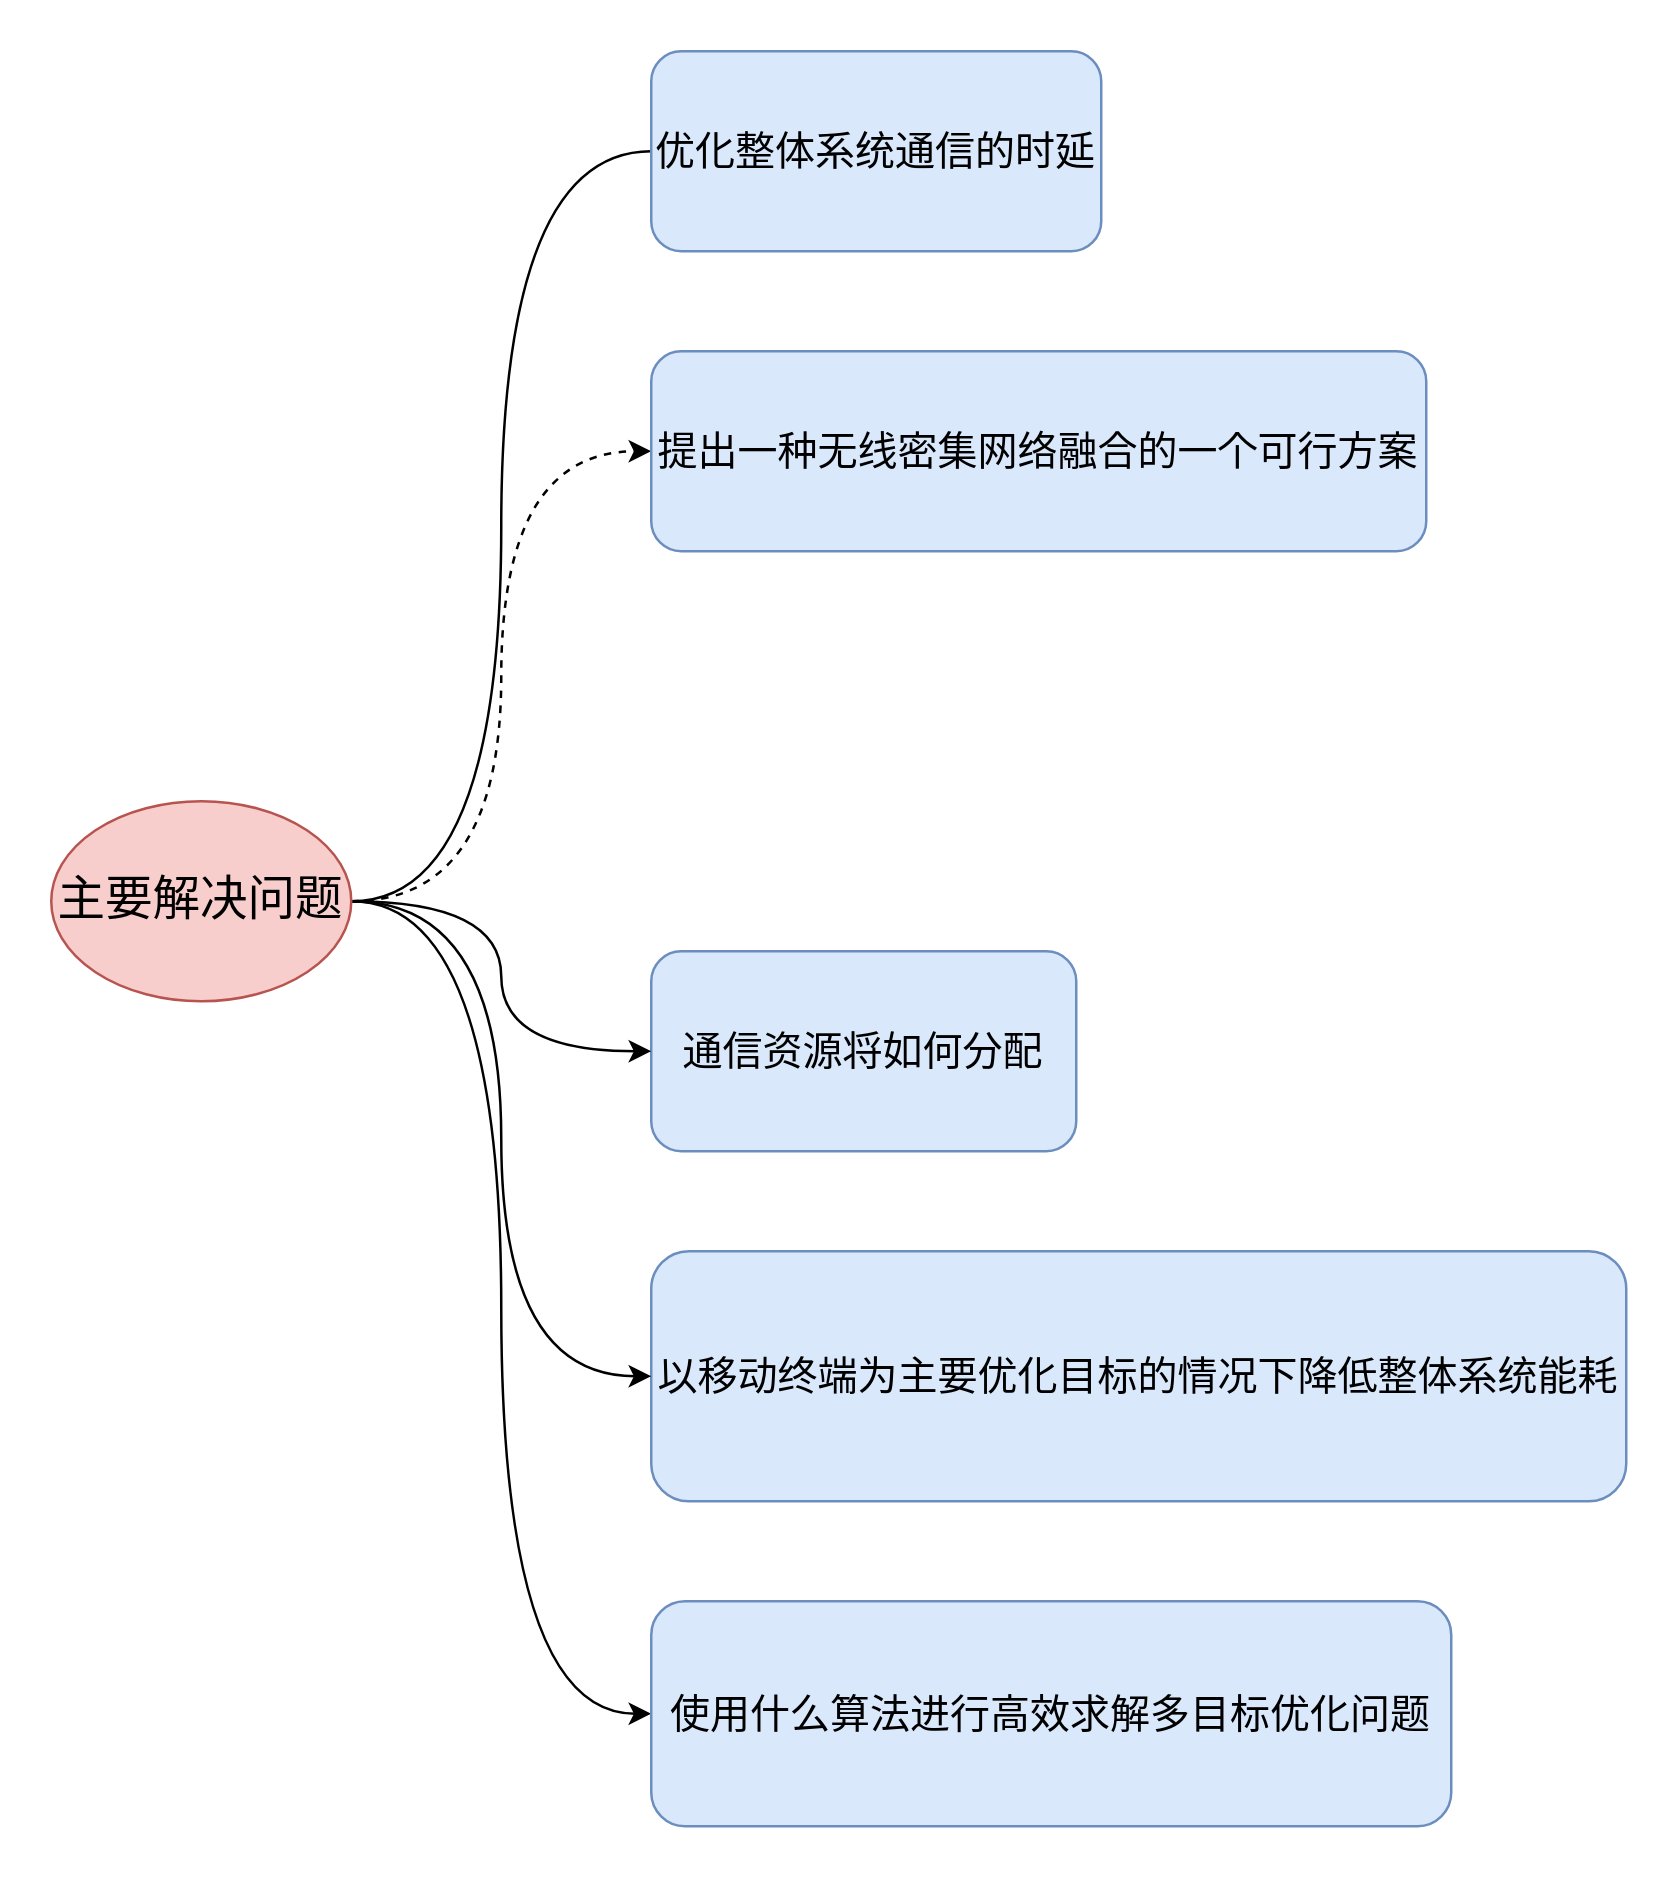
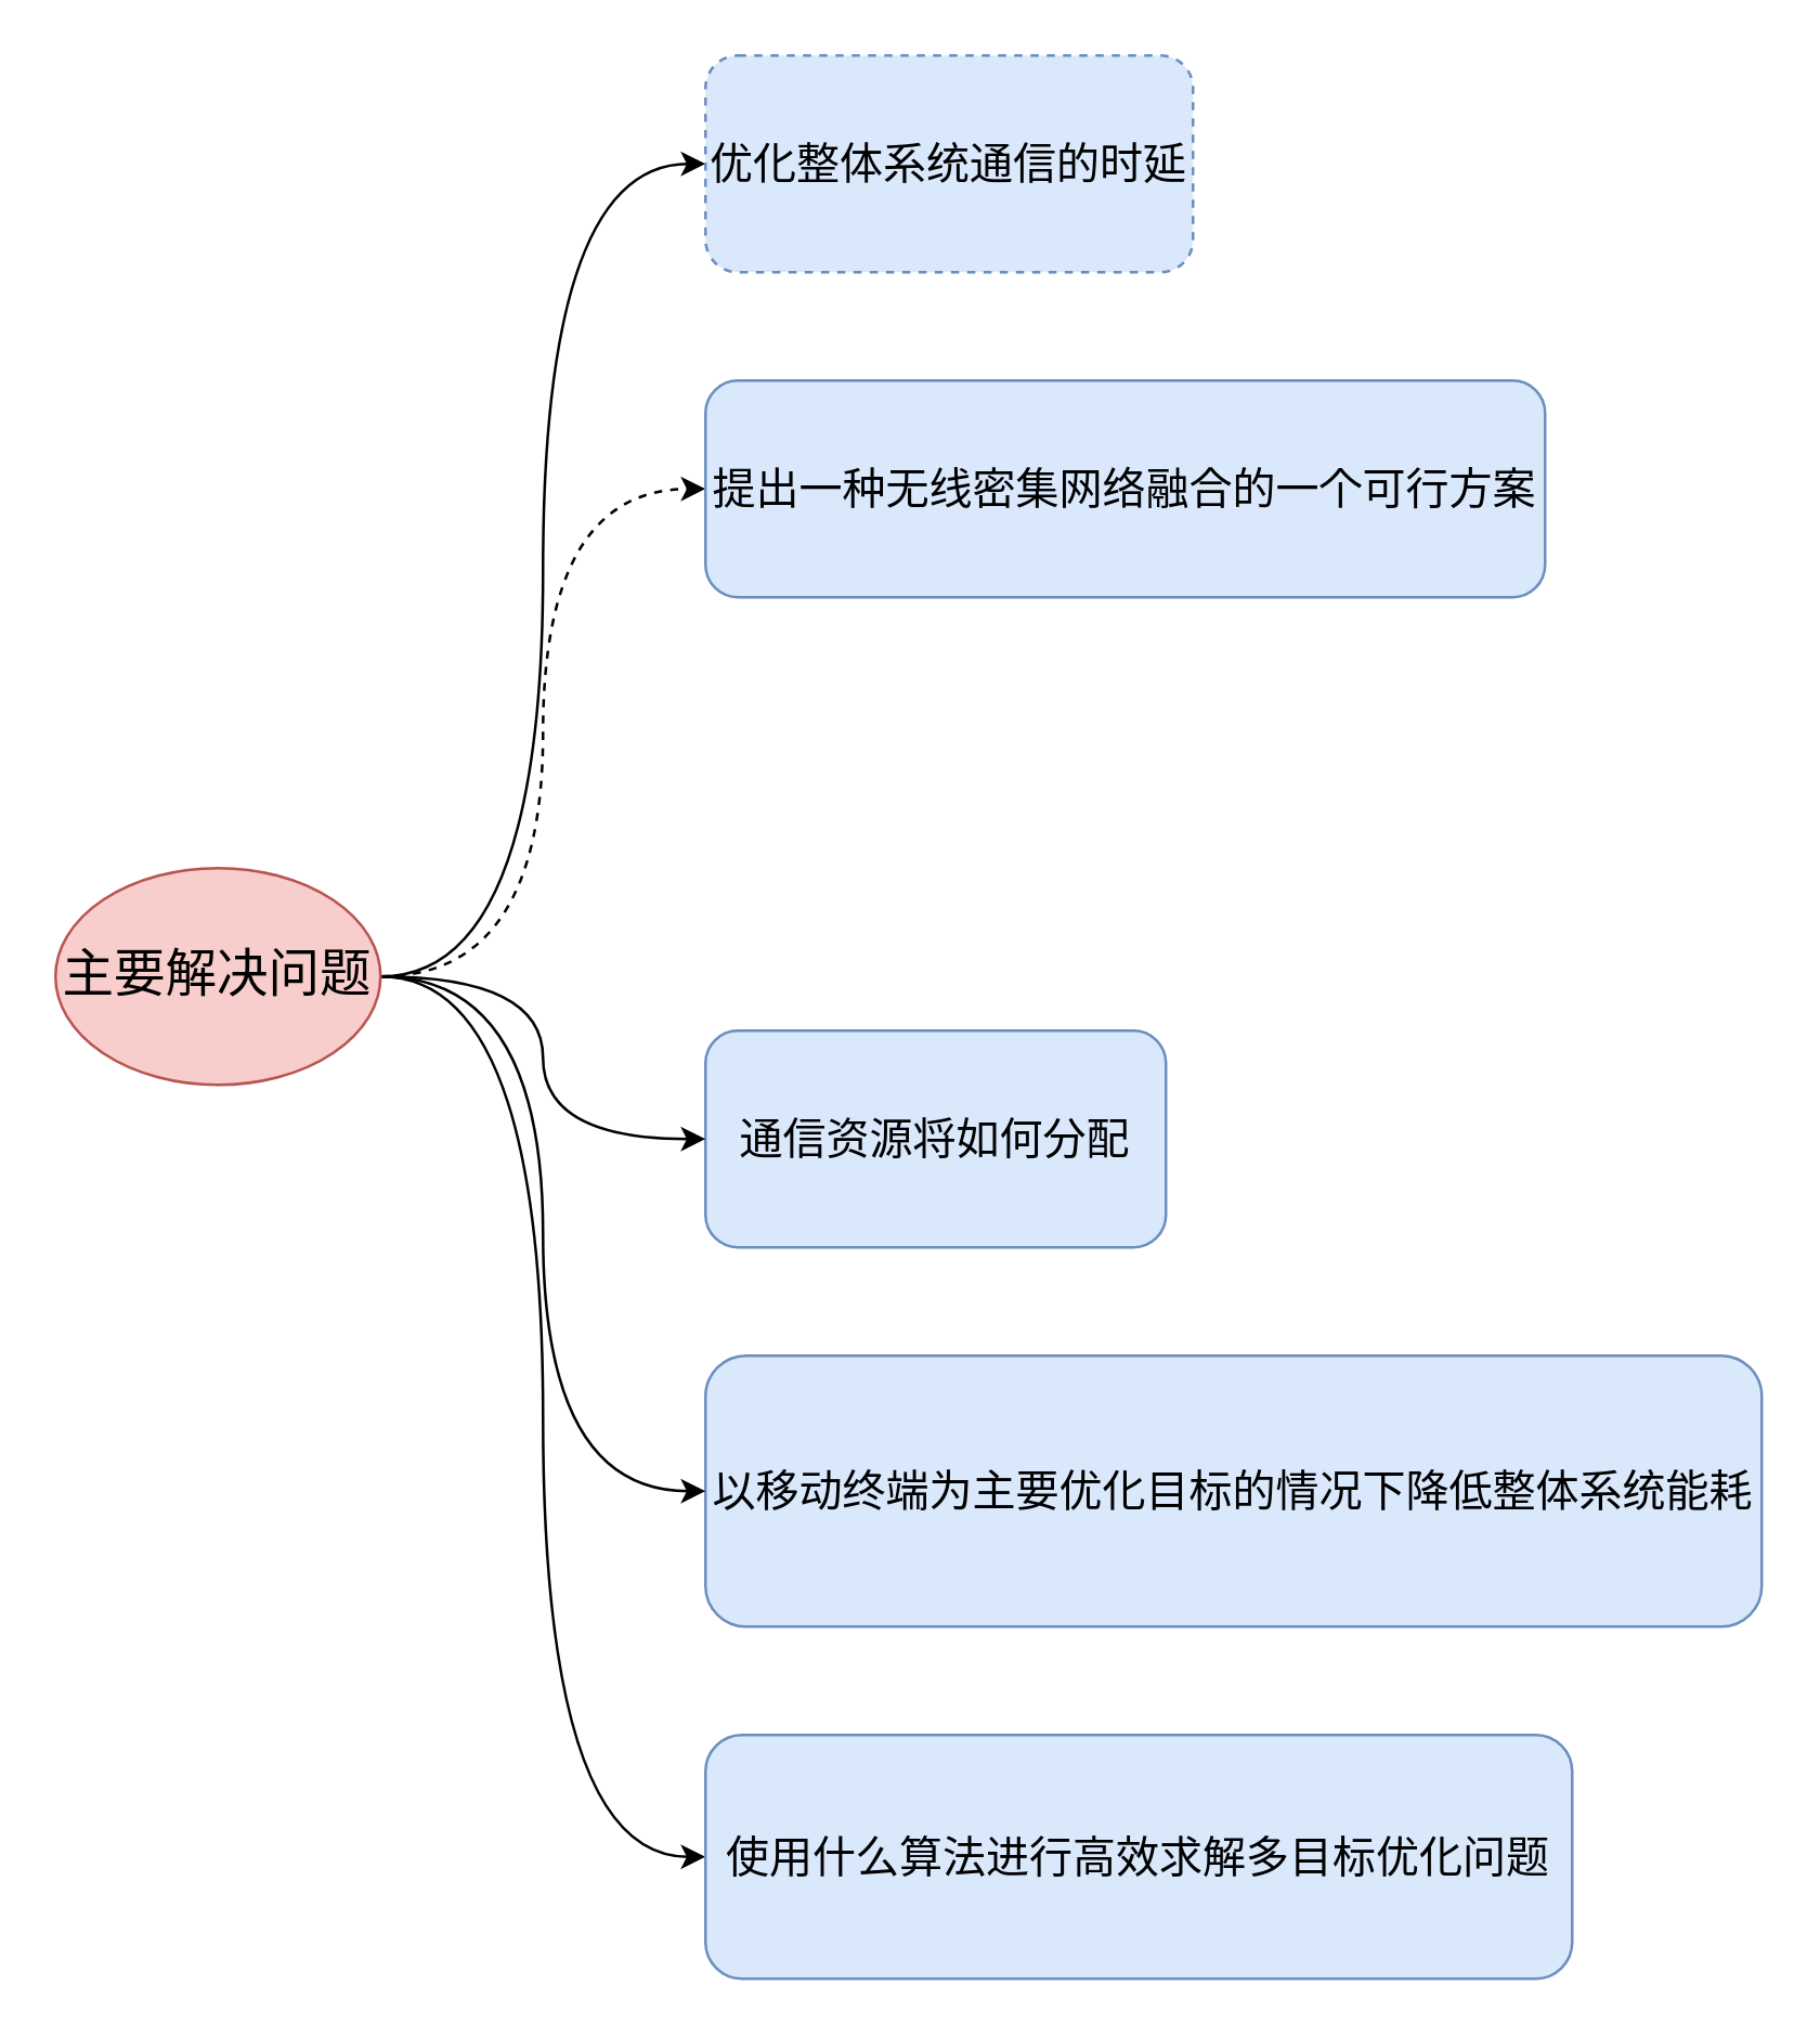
- <mxCell id="11" value="优化整体系统通信的时延" style="rounded=1;whiteSpace=wrap;html=1;fillColor=#dae8fc;strokeColor=#6c8ebf;fontSize=16;" vertex="1" parent="1"><mxGeometry x="260" y="20" width="180" height="80" as="geometry" /></mxCell>
+ <mxCell id="11" value="优化整体系统通信的时延" style="rounded=1;whiteSpace=wrap;html=1;fillColor=#dae8fc;strokeColor=#6c8ebf;fontSize=16;dashed=1;" vertex="1" parent="1"><mxGeometry x="260" y="20" width="180" height="80" as="geometry" /></mxCell>
- <mxCell id="8" style="edgeStyle=orthogonalEdgeStyle;curved=1;rounded=0;orthogonalLoop=1;jettySize=auto;html=1;entryX=0;entryY=0.5;entryDx=0;entryDy=0;fontSize=16;endArrow=none;" edge="1" parent="1" source="9" target="11"><mxGeometry relative="1" as="geometry" /></mxCell>
+ <mxCell id="8" style="edgeStyle=orthogonalEdgeStyle;curved=1;rounded=0;orthogonalLoop=1;jettySize=auto;html=1;entryX=0;entryY=0.5;entryDx=0;entryDy=0;fontSize=16;" edge="1" parent="1" source="9" target="11"><mxGeometry relative="1" as="geometry" /></mxCell>
